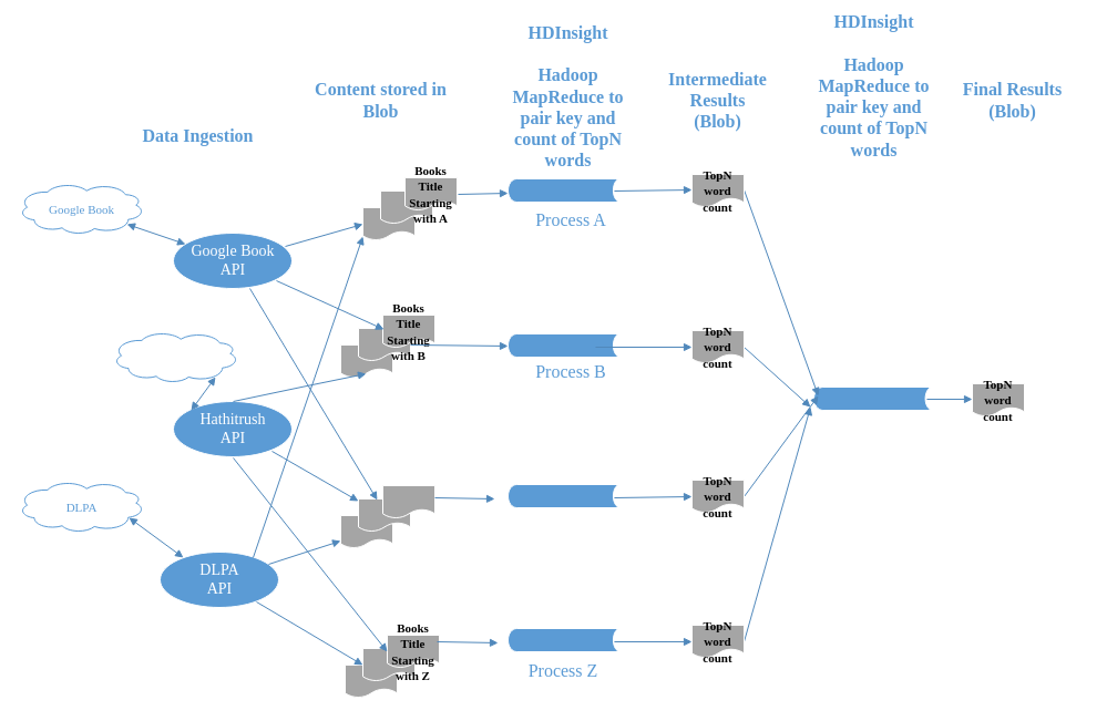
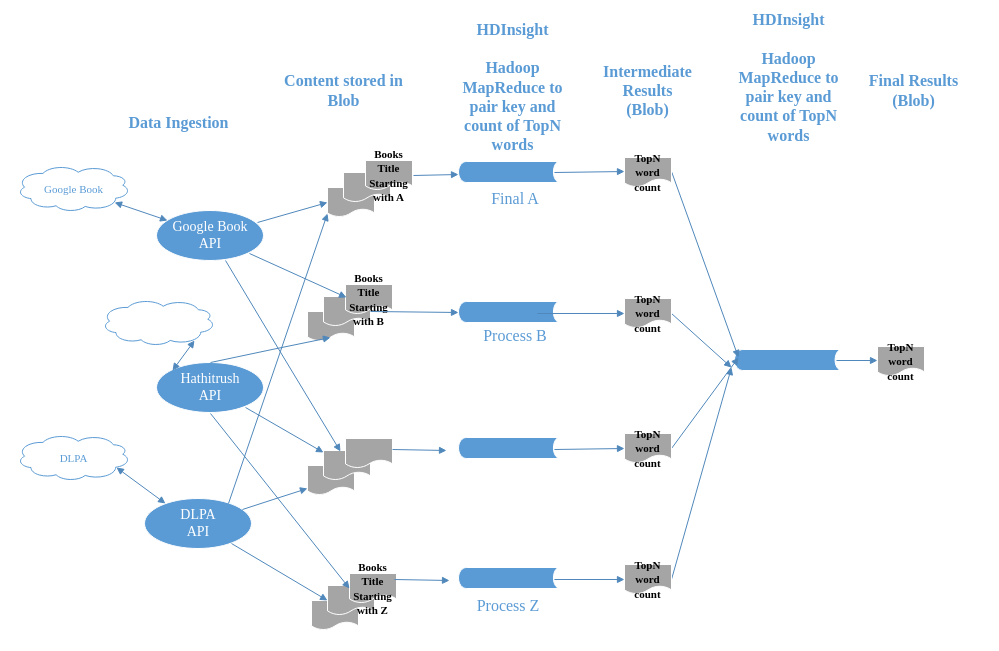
- <mxCell id="43" value="&lt;font style=&quot;font-size:16px;font-family:Calibri;color:#5b9bd5;direction:ltr;letter-spacing:0px;line-height:120%;opacity:1&quot;&gt;Process A&lt;br/&gt;&lt;/font&gt;" style="verticalAlign=middle;align=center;vsdxID=97;fillColor=none;gradientColor=none;shape=stencil(nZBLDoAgDERP0z3SIyjew0SURgSD+Lu9kMZoXLhwN9O+tukAlrNpJg1SzDH4QW/URgNYgZTkjA4UkwJUgGXng+6DX1zLfmoymdXo17xh5zmRJ6Q42BWCfc2oJfdAr+Yv+AP9Cb7OJ3H/2JG1HNGz/84klThPVCc=);strokeColor=none;labelBackgroundColor=none;rounded=0;html=1;whiteSpace=wrap;" parent="1" vertex="1"><mxGeometry x="471" y="160" width="88" height="12" as="geometry" /></mxCell>
+ <mxCell id="43" value="&lt;font style=&quot;font-size:16px;font-family:Calibri;color:#5b9bd5;direction:ltr;letter-spacing:0px;line-height:120%;opacity:1&quot;&gt;Final A&lt;br/&gt;&lt;/font&gt;" style="verticalAlign=middle;align=center;vsdxID=97;fillColor=none;gradientColor=none;shape=stencil(nZBLDoAgDERP0z3SIyjew0SURgSD+Lu9kMZoXLhwN9O+tukAlrNpJg1SzDH4QW/URgNYgZTkjA4UkwJUgGXng+6DX1zLfmoymdXo17xh5zmRJ6Q42BWCfc2oJfdAr+Yv+AP9Cb7OJ3H/2JG1HNGz/84klThPVCc=);strokeColor=none;labelBackgroundColor=none;rounded=0;html=1;whiteSpace=wrap;" parent="1" vertex="1"><mxGeometry x="471" y="160" width="88" height="12" as="geometry" /></mxCell>
